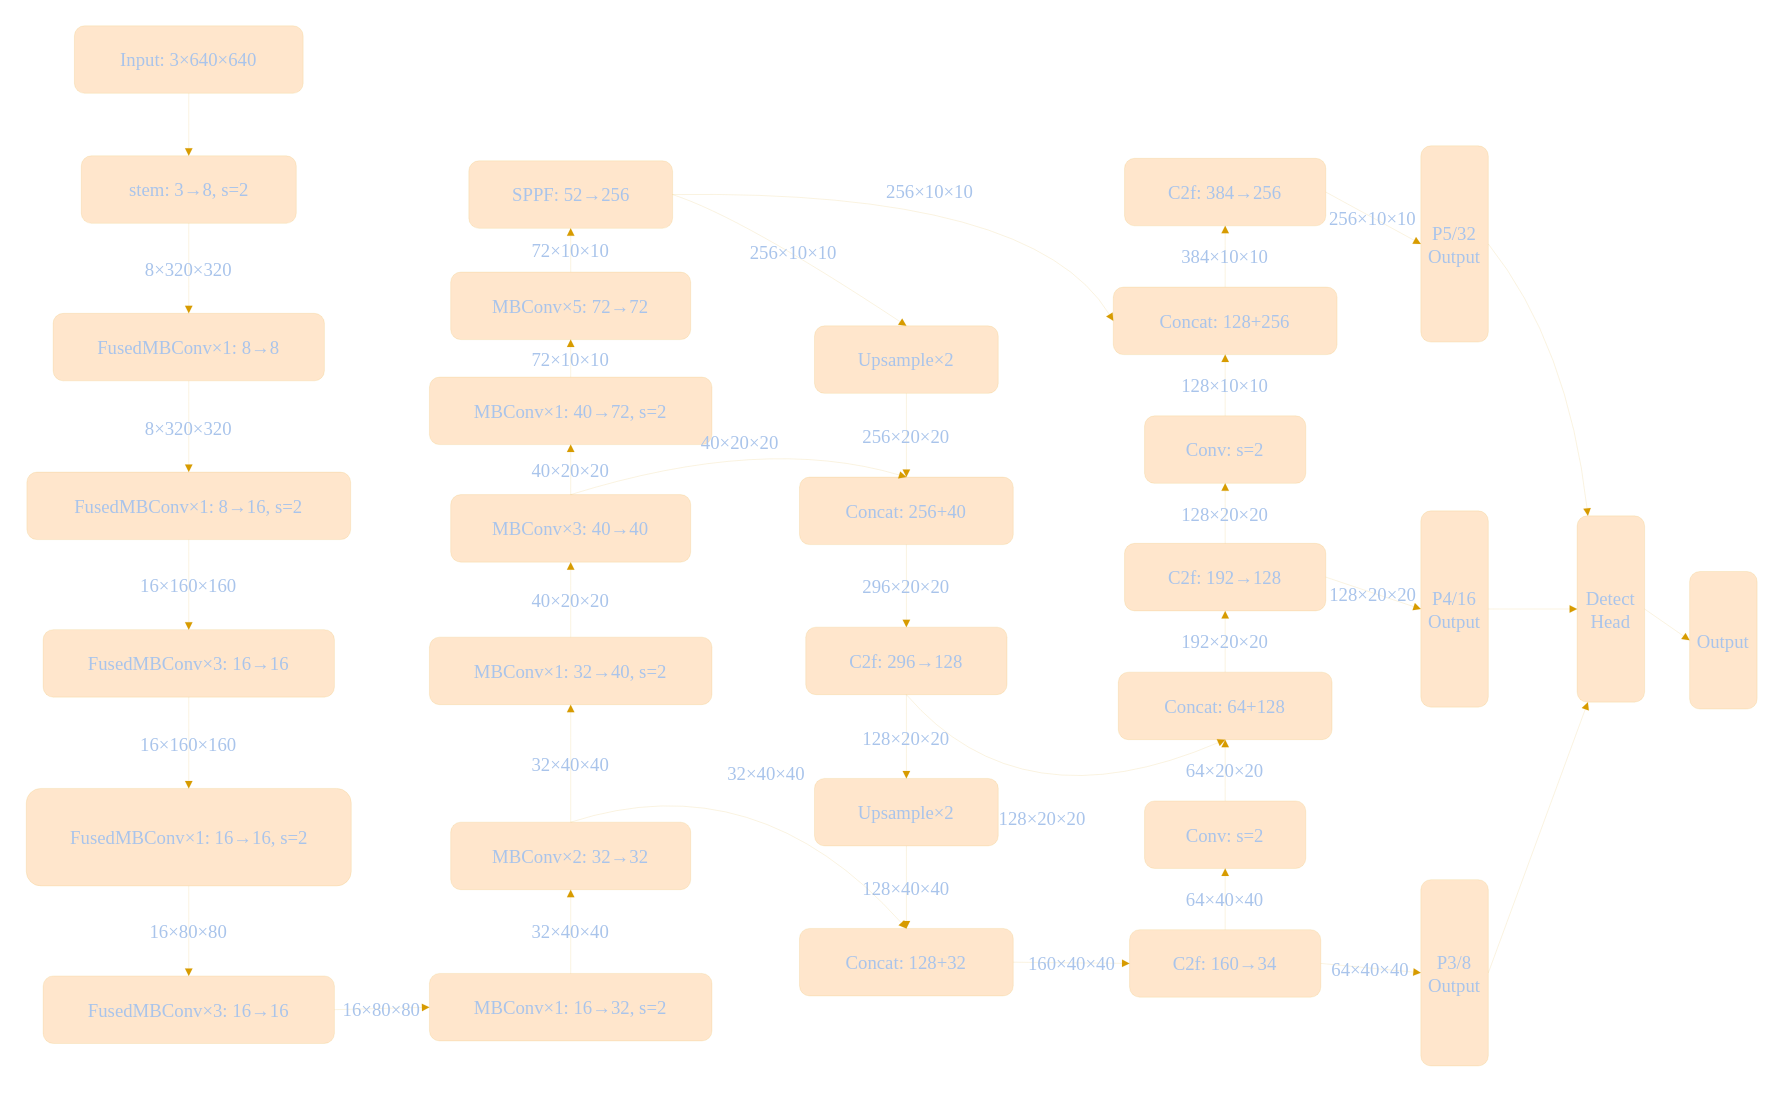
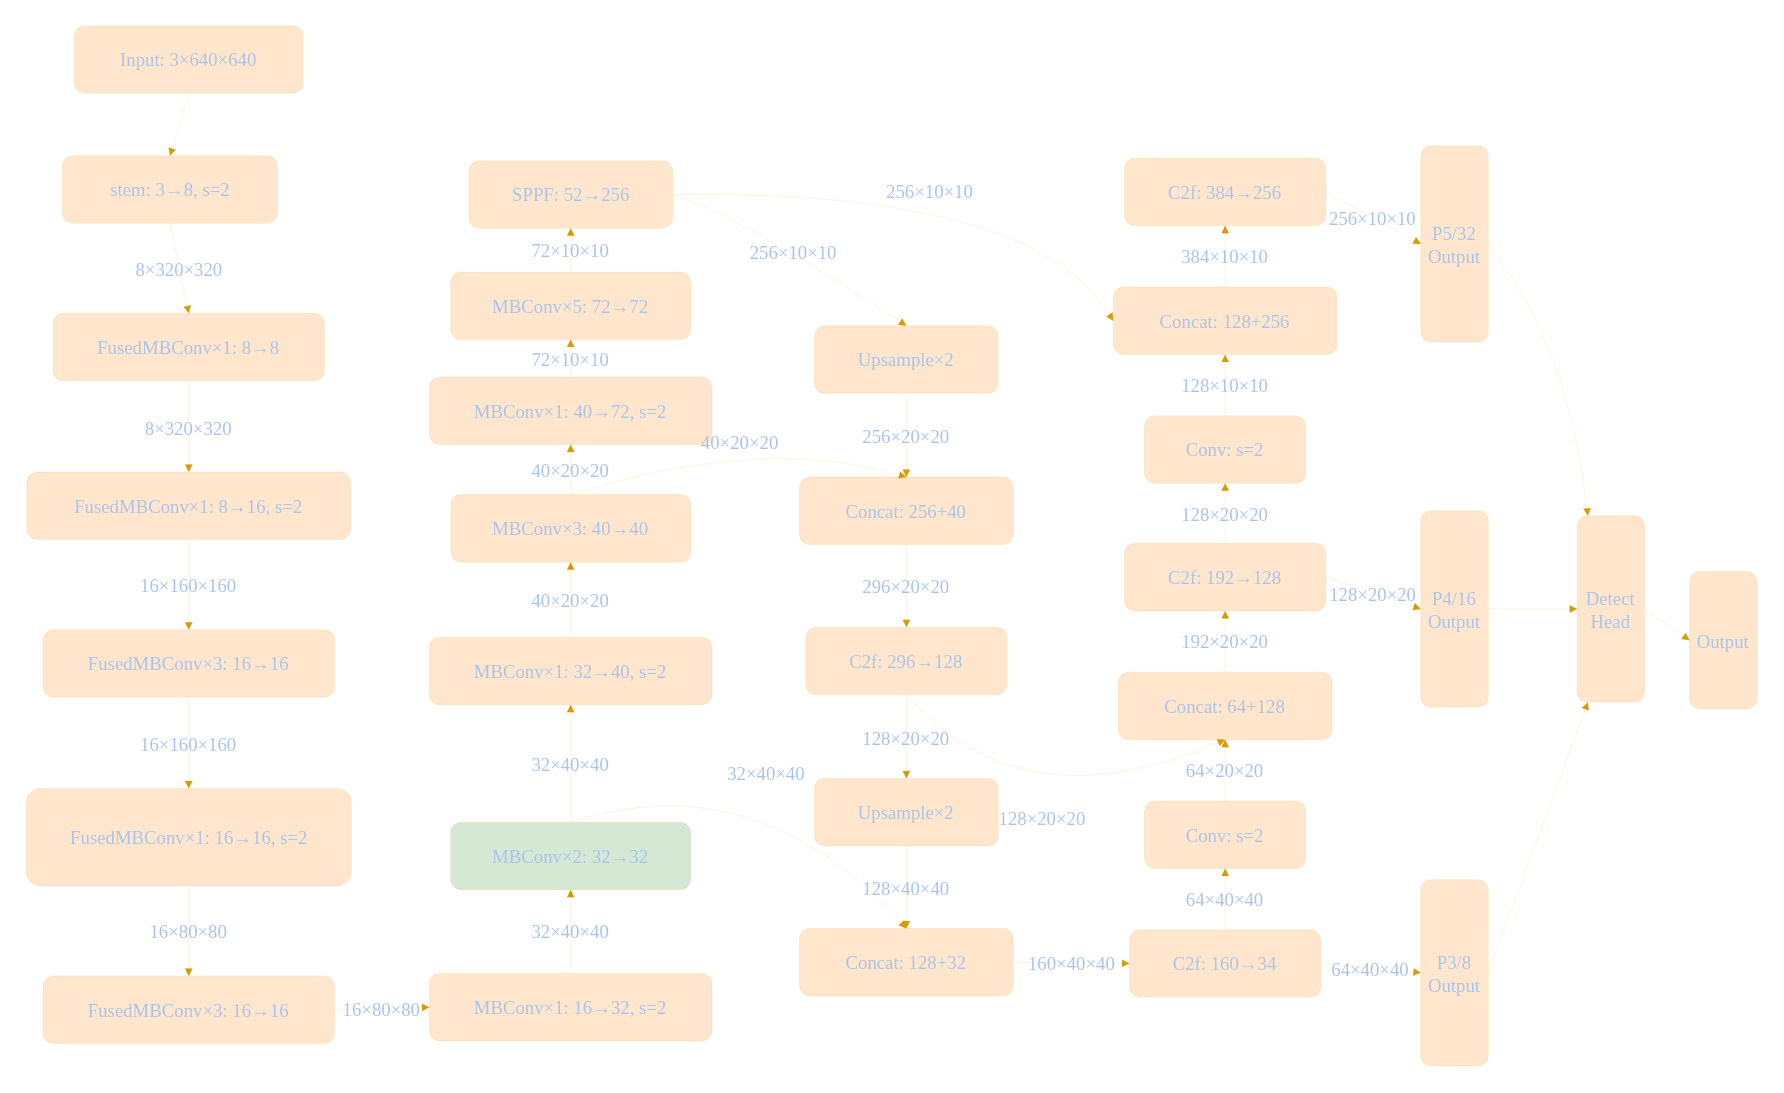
- <mxCell id="3" value="stem: 3→8, s=2" style="whiteSpace=wrap;strokeWidth=0;labelBackgroundColor=none;fillColor=#ffe6cc;strokeColor=#d79b00;rounded=1;shadow=0;fontSize=15;fontColor=light-dark(#A9C4EB,#121212);fontFamily=Verdana;" parent="1" vertex="1"><mxGeometry x="64.5" y="124" width="172" height="54" as="geometry" /></mxCell>
+ <mxCell id="3" value="stem: 3→8, s=2" style="whiteSpace=wrap;strokeWidth=0;labelBackgroundColor=none;fillColor=#ffe6cc;strokeColor=#d79b00;rounded=1;shadow=0;fontSize=15;fontColor=light-dark(#A9C4EB,#121212);fontFamily=Verdana;" parent="1" vertex="1"><mxGeometry x="49.5" y="124" width="172" height="54" as="geometry" /></mxCell>
- <mxCell id="10" value="MBConv×2: 32→32" style="whiteSpace=wrap;strokeWidth=0;labelBackgroundColor=none;fillColor=#ffe6cc;strokeColor=#d79b00;rounded=1;shadow=0;fontSize=15;fontColor=light-dark(#A9C4EB,#121212);fontFamily=Verdana;" parent="1" vertex="1"><mxGeometry x="360" y="657" width="192" height="54" as="geometry" /></mxCell>
+ <mxCell id="10" value="MBConv×2: 32→32" style="whiteSpace=wrap;strokeWidth=0;labelBackgroundColor=none;fillColor=#d5e8d4;strokeColor=#d79b00;rounded=1;shadow=0;fontSize=15;fontColor=light-dark(#A9C4EB,#121212);fontFamily=Verdana;" parent="1" vertex="1"><mxGeometry x="360" y="657" width="192" height="54" as="geometry" /></mxCell>
